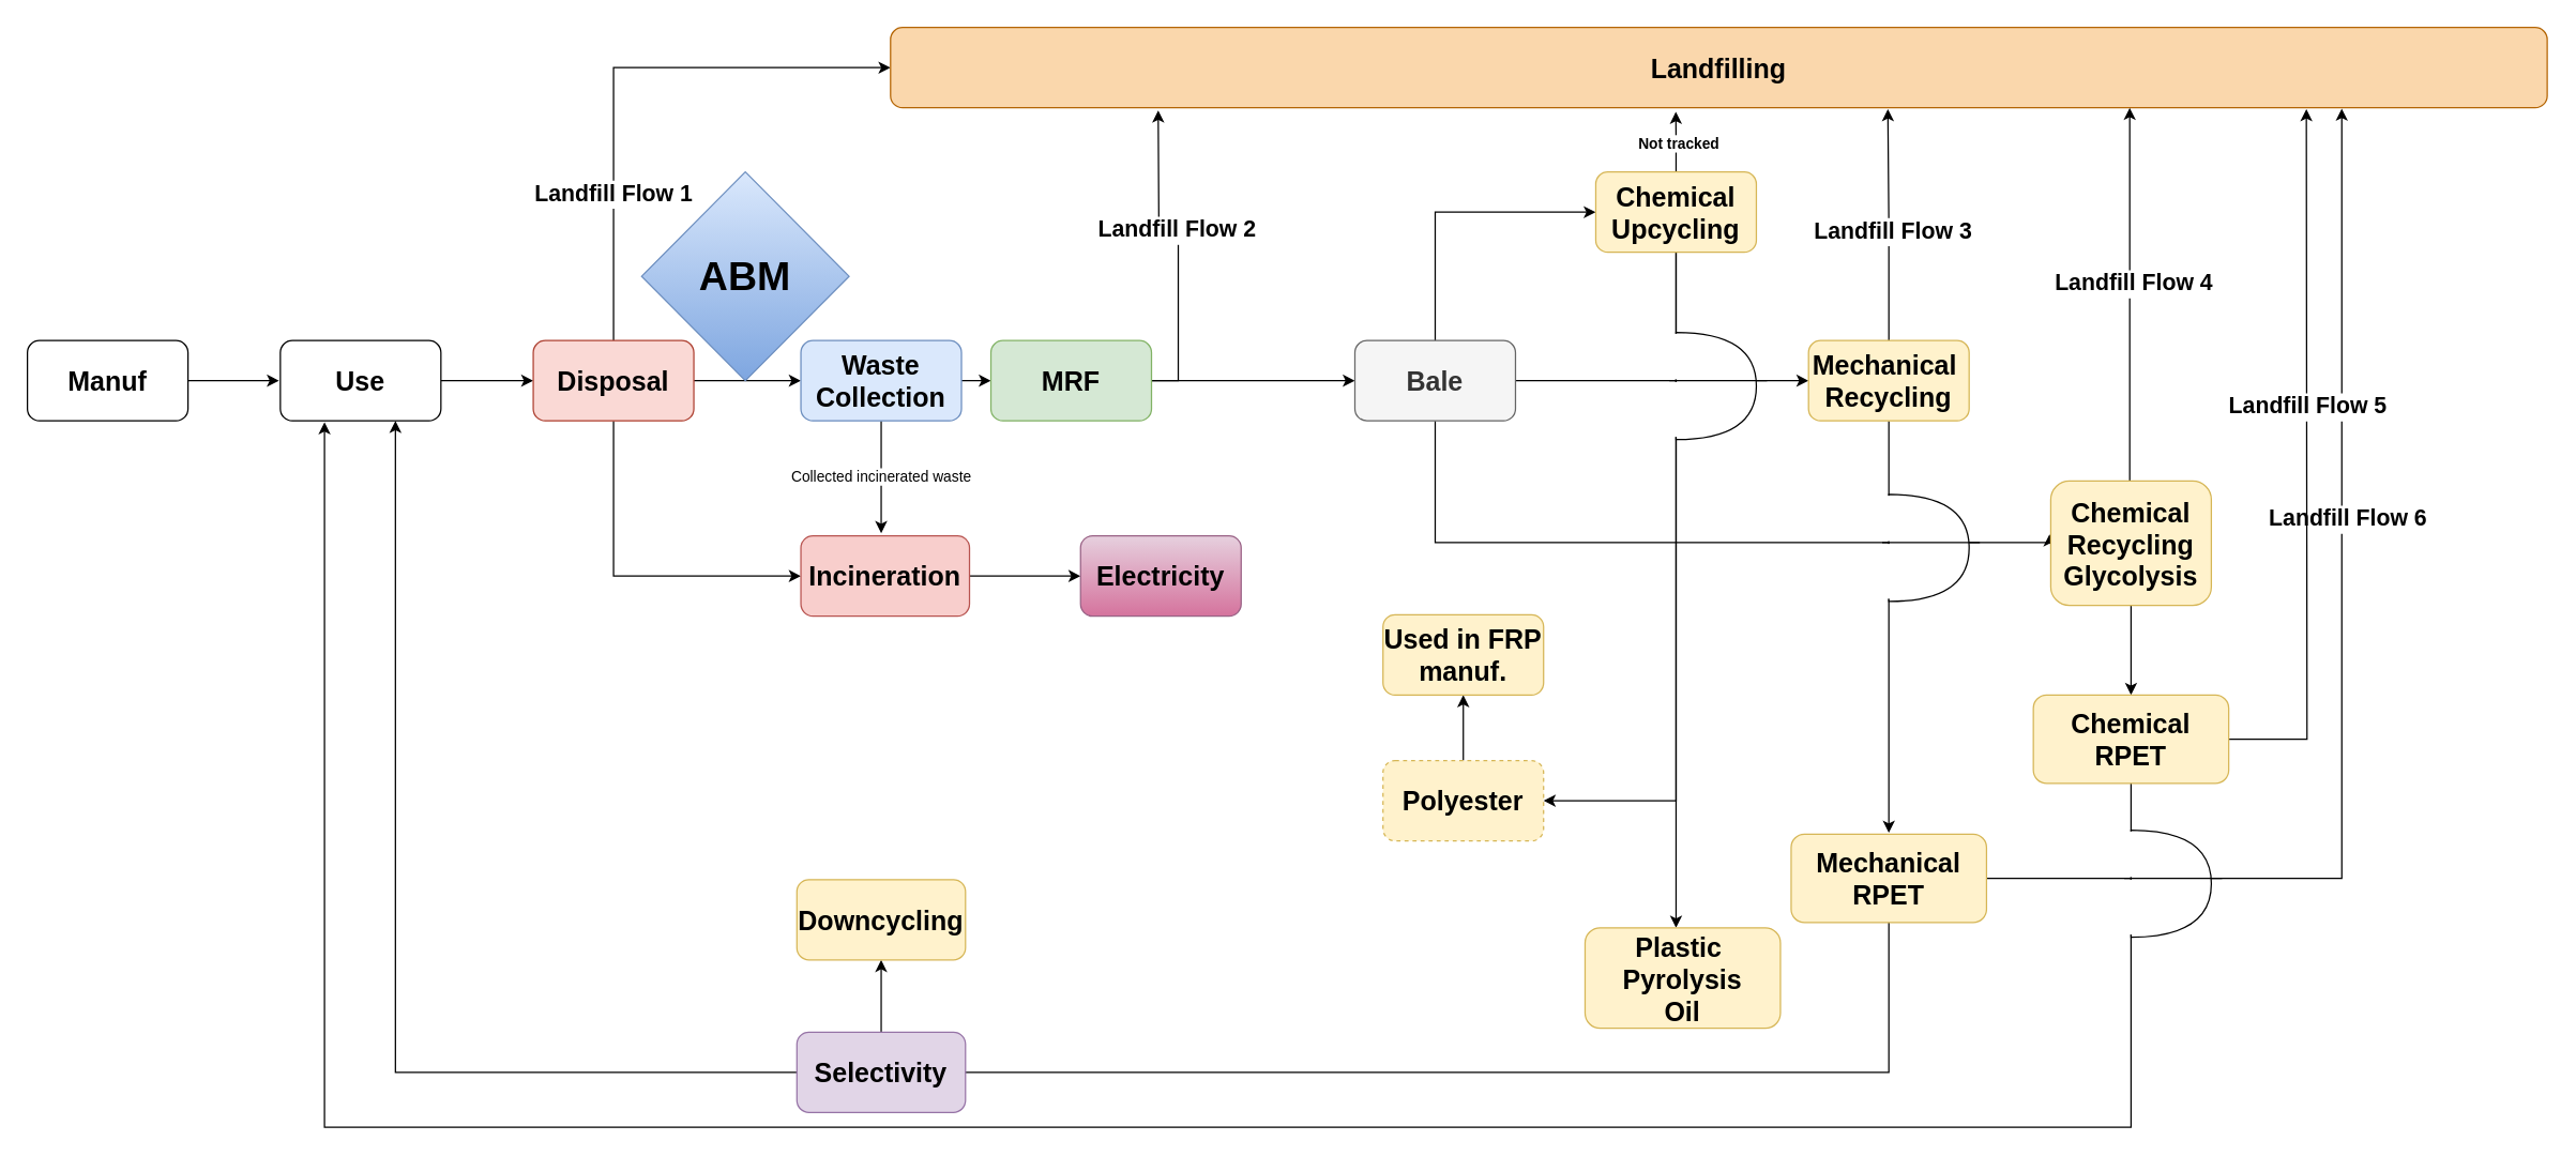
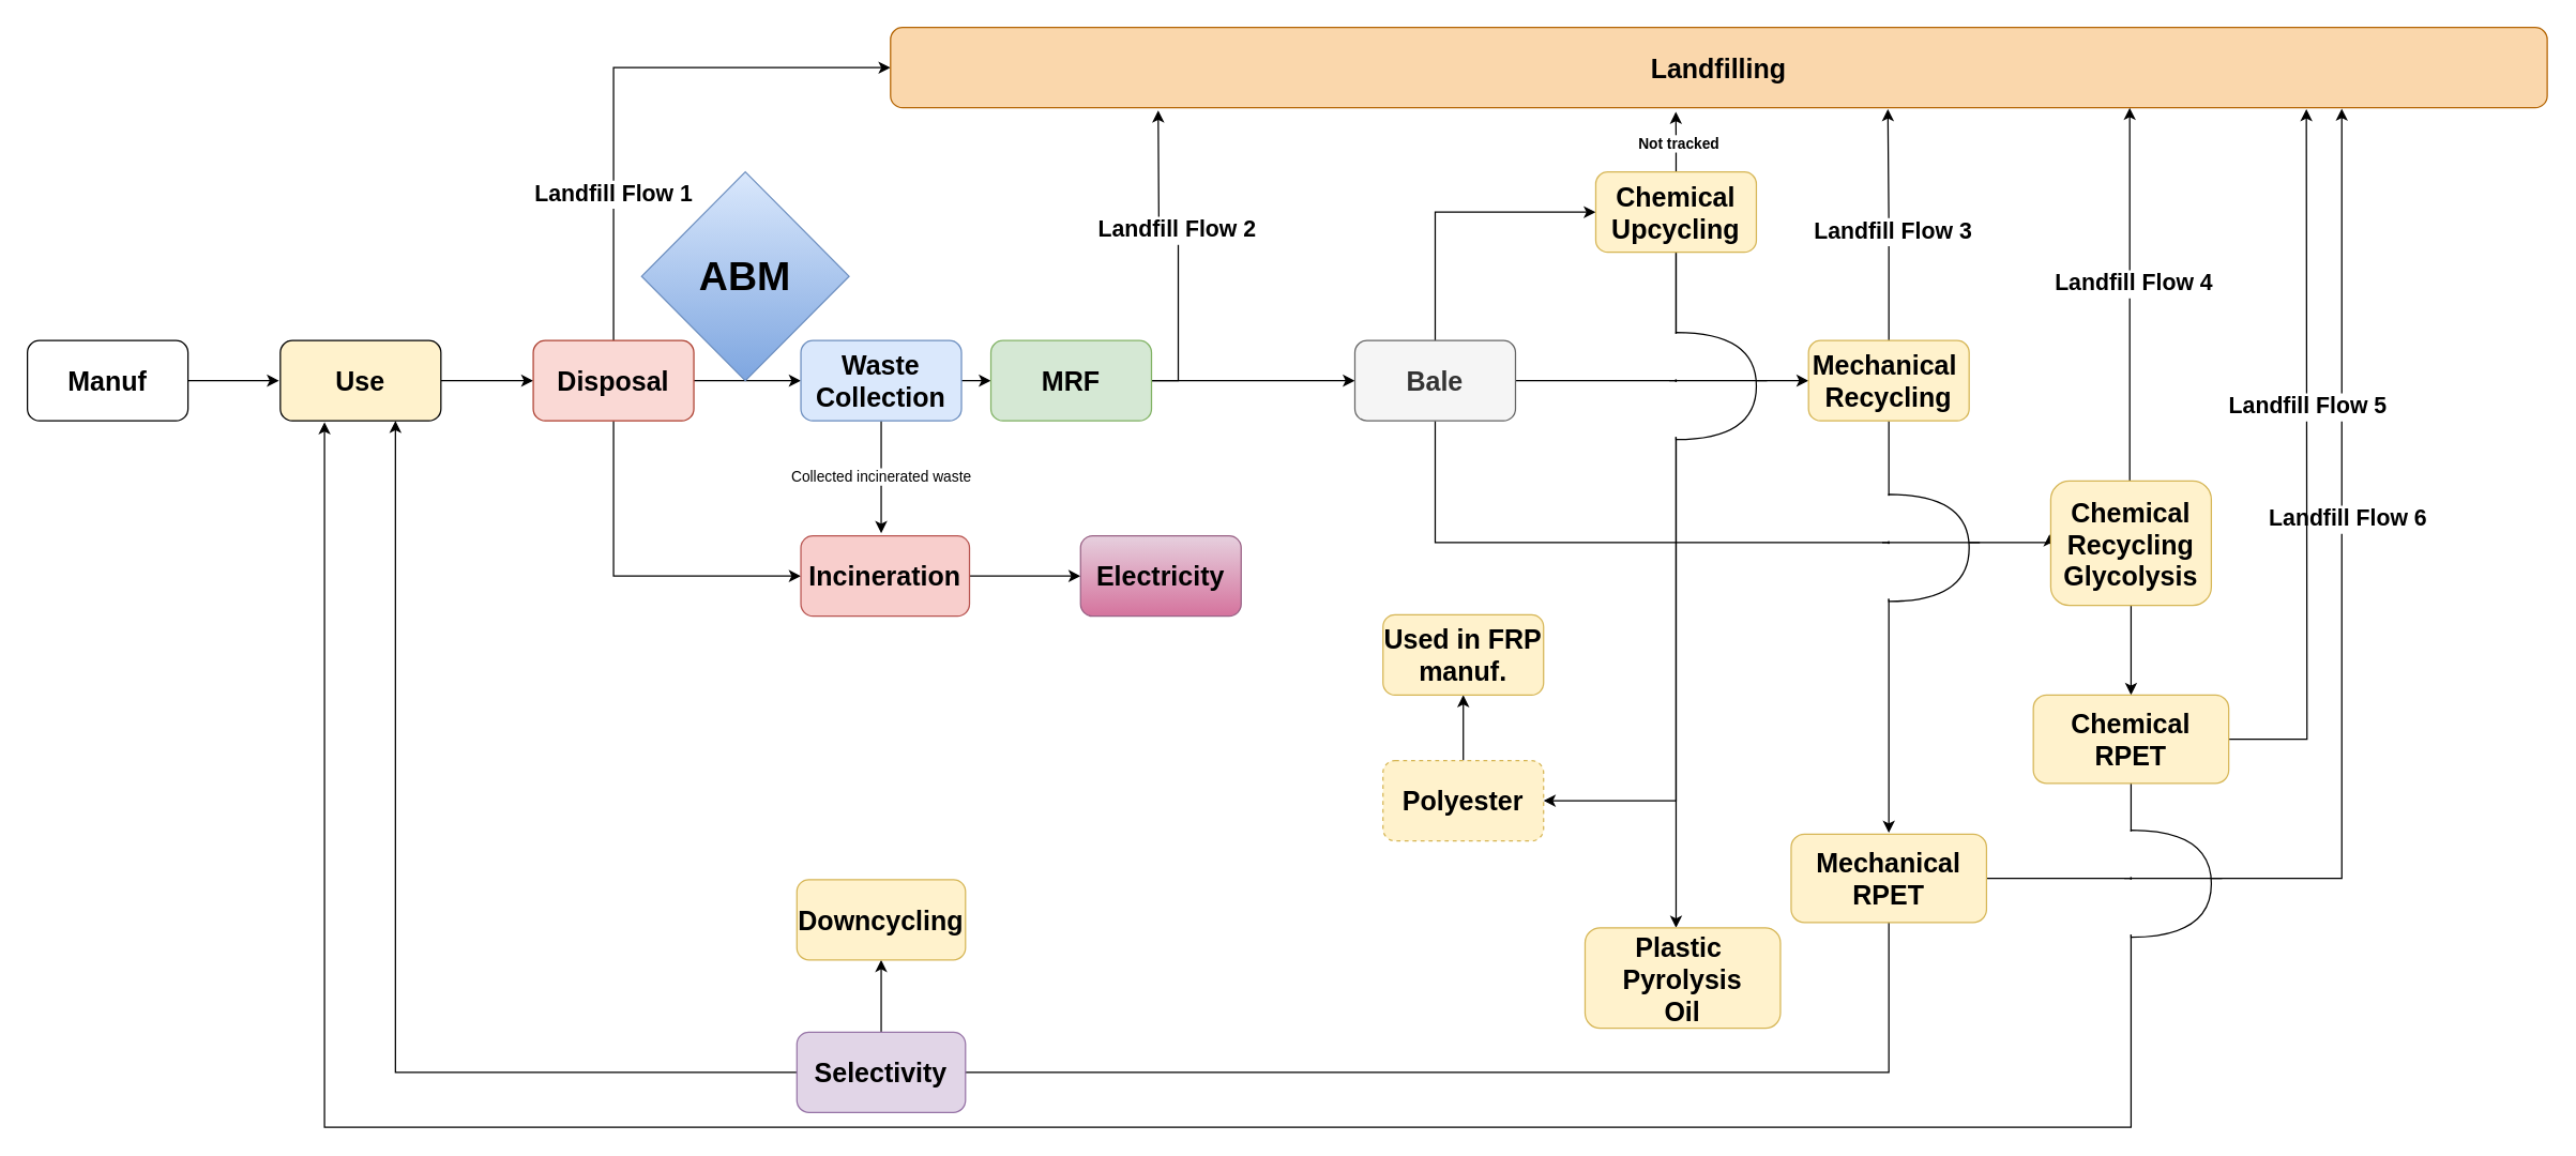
- <mxCell id="5" value="&lt;font style=&quot;font-size: 20px&quot;&gt;&lt;b&gt;Use&lt;/b&gt;&lt;/font&gt;" style="rounded=1;whiteSpace=wrap;html=1;" parent="1" vertex="1"><mxGeometry x="209" y="254" width="120" height="60" as="geometry" /></mxCell>
+ <mxCell id="5" value="&lt;font style=&quot;font-size: 20px&quot;&gt;&lt;b&gt;Use&lt;/b&gt;&lt;/font&gt;" style="rounded=1;whiteSpace=wrap;html=1;fillColor=#fff2cc;" parent="1" vertex="1"><mxGeometry x="209" y="254" width="120" height="60" as="geometry" /></mxCell>
